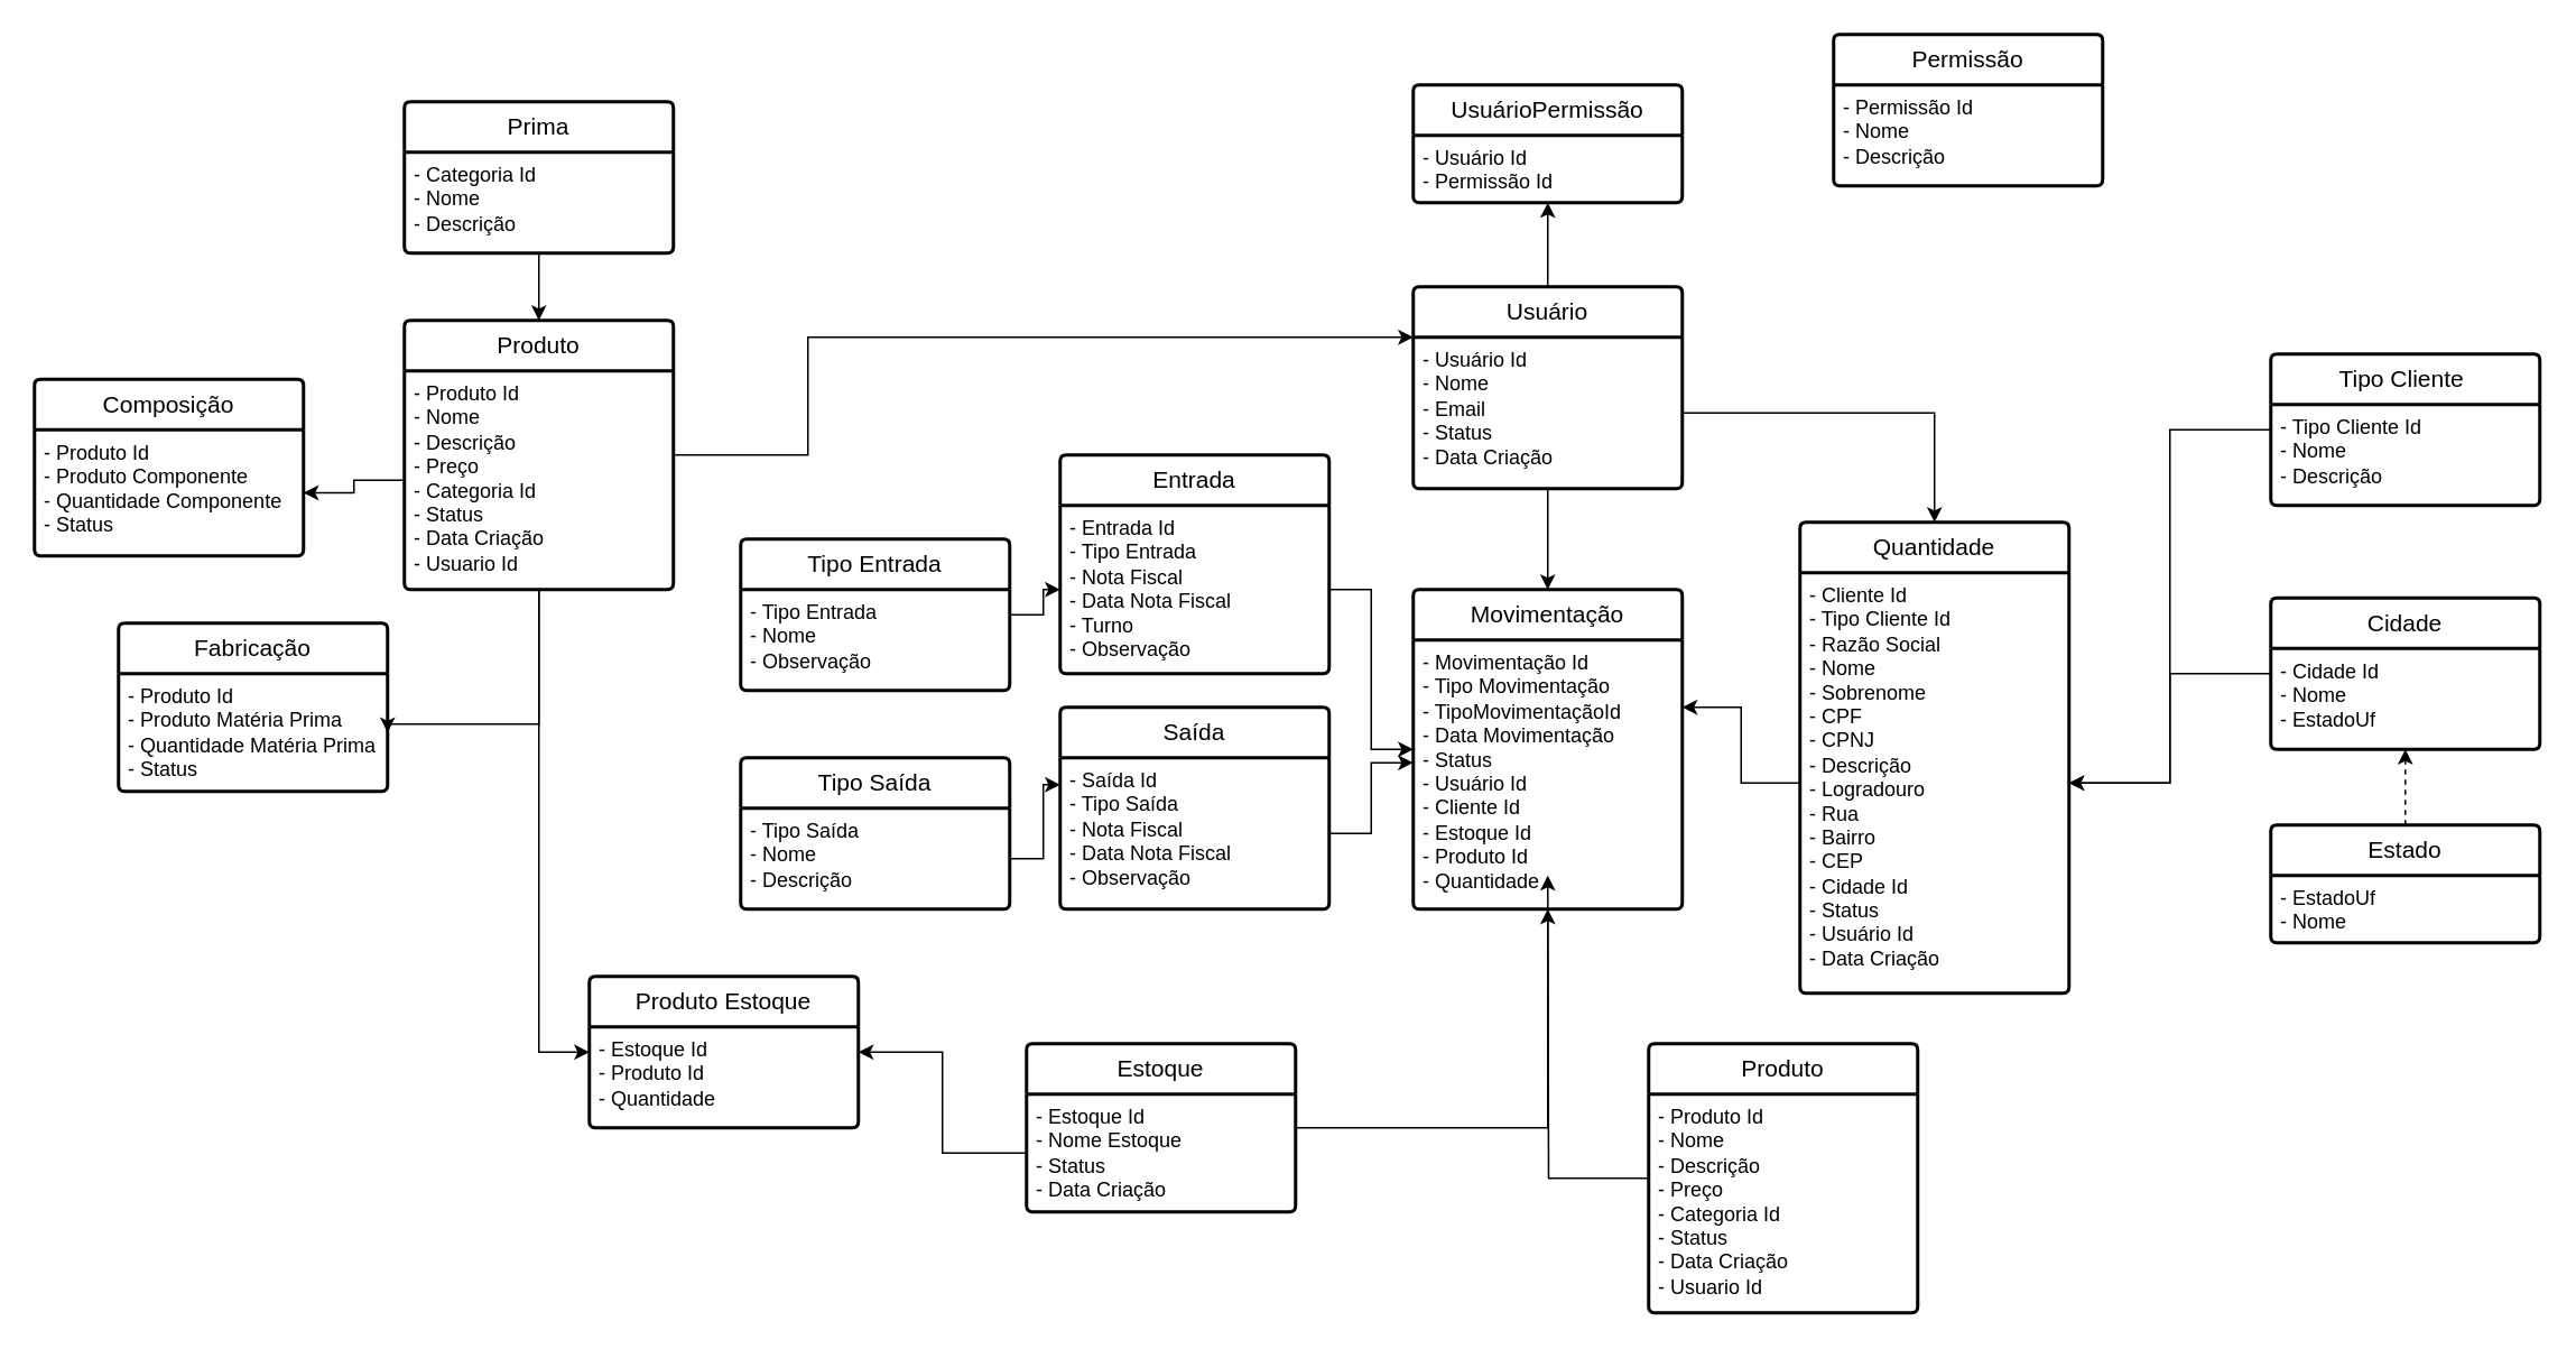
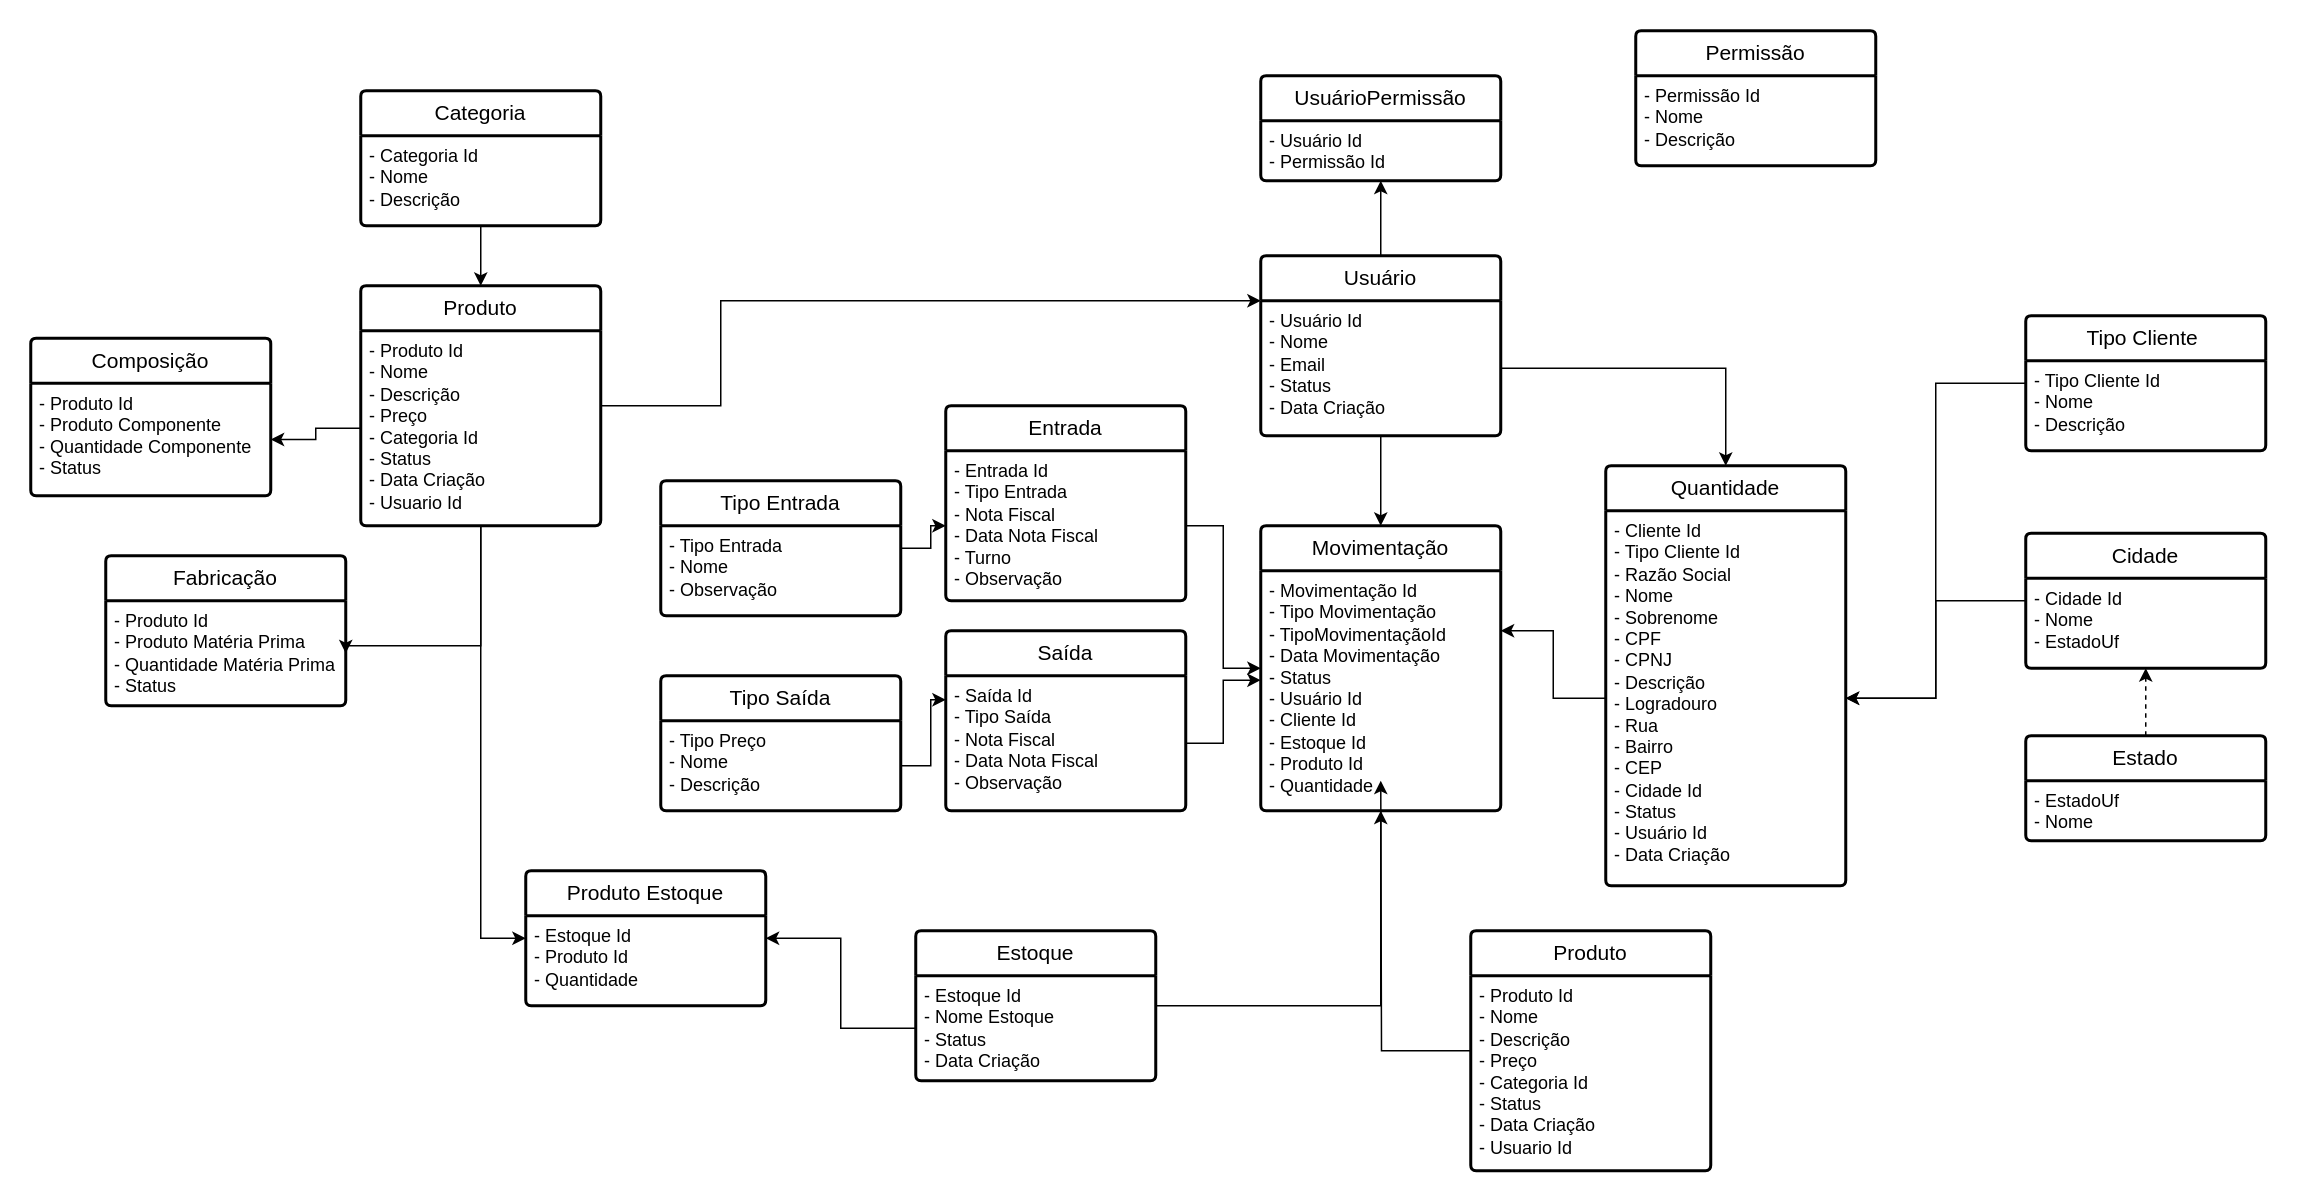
- <mxCell id="23" value="Prima" style="swimlane;childLayout=stackLayout;horizontal=1;startSize=30;horizontalStack=0;rounded=1;fontSize=14;fontStyle=0;strokeWidth=2;resizeParent=0;resizeLast=1;shadow=0;dashed=0;align=center;arcSize=4;whiteSpace=wrap;html=1;" parent="1" vertex="1"><mxGeometry x="240" y="60" width="160" height="90" as="geometry" /></mxCell>
+ <mxCell id="23" value="Categoria" style="swimlane;childLayout=stackLayout;horizontal=1;startSize=30;horizontalStack=0;rounded=1;fontSize=14;fontStyle=0;strokeWidth=2;resizeParent=0;resizeLast=1;shadow=0;dashed=0;align=center;arcSize=4;whiteSpace=wrap;html=1;" parent="1" vertex="1"><mxGeometry x="240" y="60" width="160" height="90" as="geometry" /></mxCell>
- <mxCell id="37" value="- Tipo Saída&lt;div&gt;- Nome&lt;/div&gt;&lt;div&gt;- Descrição&lt;/div&gt;" style="align=left;strokeColor=none;fillColor=none;spacingLeft=4;fontSize=12;verticalAlign=top;resizable=0;rotatable=0;part=1;html=1;" parent="36" vertex="1"><mxGeometry y="30" width="160" height="60" as="geometry" /></mxCell>
+ <mxCell id="37" value="- Tipo Preço&lt;div&gt;- Nome&lt;/div&gt;&lt;div&gt;- Descrição&lt;/div&gt;" style="align=left;strokeColor=none;fillColor=none;spacingLeft=4;fontSize=12;verticalAlign=top;resizable=0;rotatable=0;part=1;html=1;" parent="36" vertex="1"><mxGeometry y="30" width="160" height="60" as="geometry" /></mxCell>
